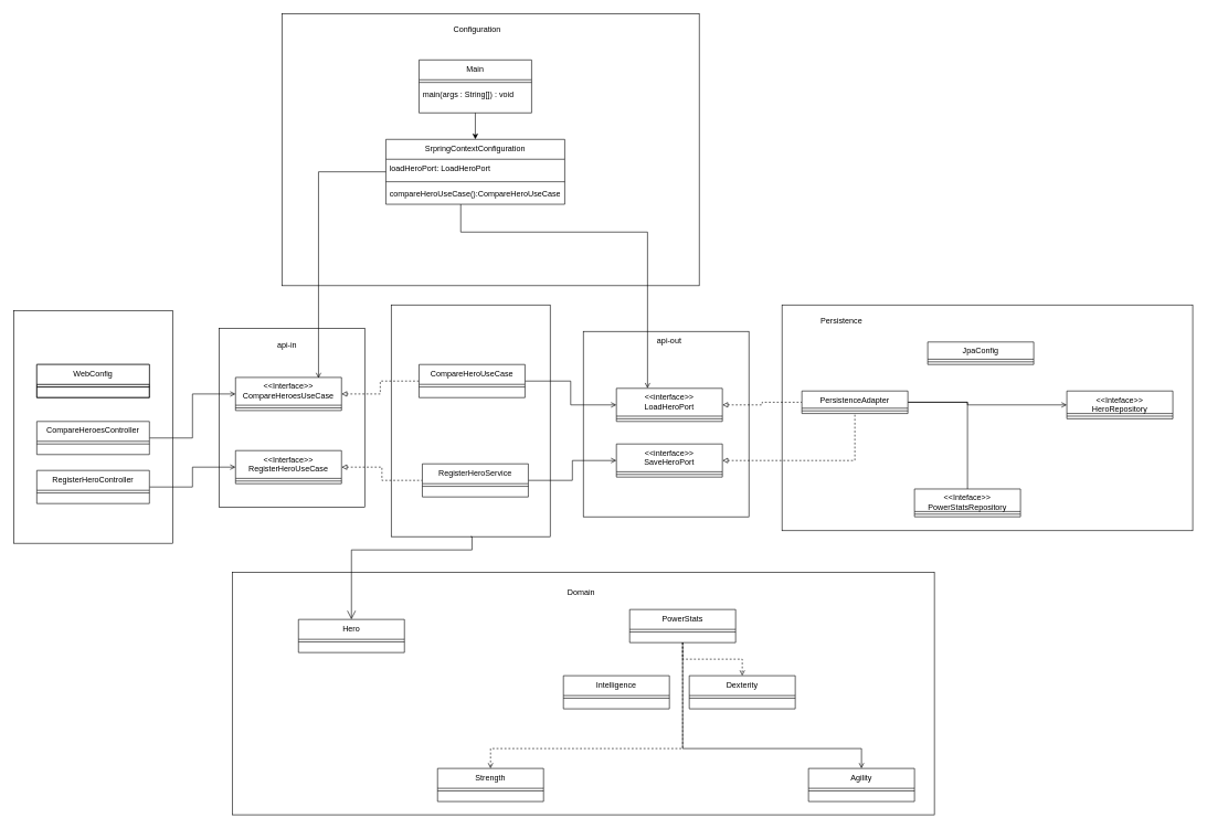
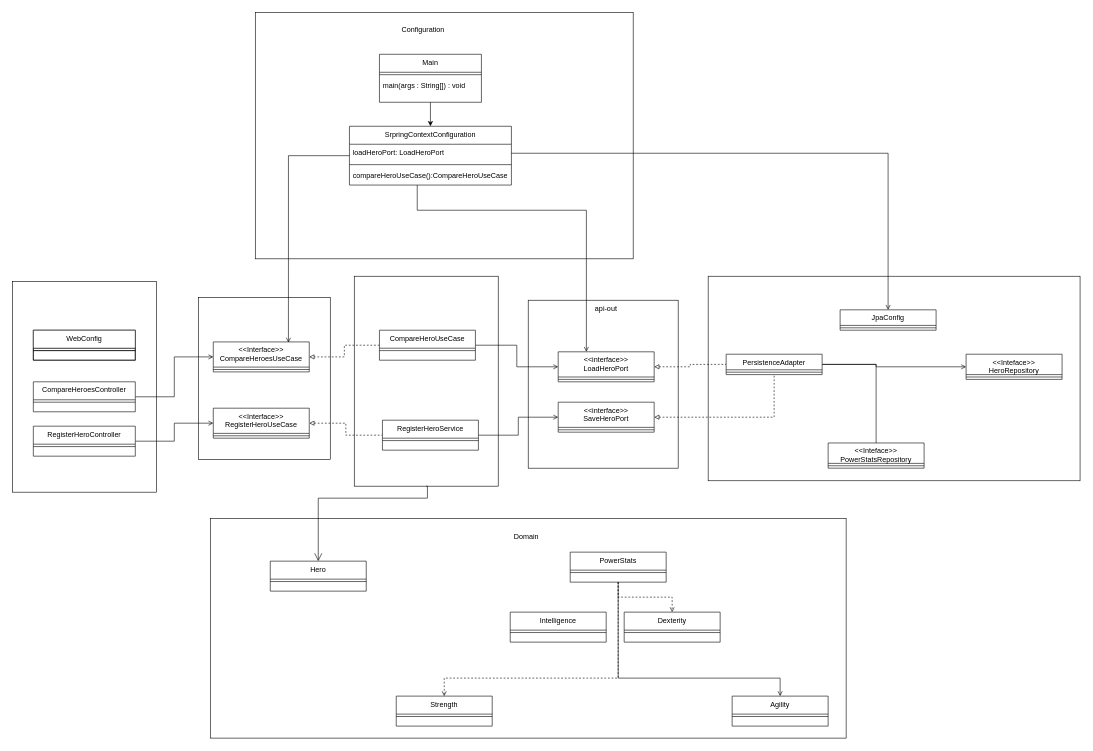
- <mxCell id="49" value="Configuration" style="text;html=1;strokeColor=none;fillColor=none;align=center;verticalAlign=middle;whiteSpace=wrap;rounded=0;" parent="1" vertex="1"><mxGeometry x="680" y="30" width="80" height="30" as="geometry" /></mxCell>
+ <mxCell id="49" value="Configuration" style="text;html=1;strokeColor=none;fillColor=none;align=center;verticalAlign=middle;whiteSpace=wrap;rounded=0;" parent="1" vertex="1"><mxGeometry x="665" y="35" width="80" height="30" as="geometry" /></mxCell>
+ <mxCell id="66" style="edgeStyle=orthogonalEdgeStyle;rounded=0;orthogonalLoop=1;jettySize=auto;html=1;endArrow=open;endFill=0;" parent="1" source="53" target="64" edge="1"><mxGeometry relative="1" as="geometry" /></mxCell>
- <mxCell id="24" value="Persistence" style="text;html=1;strokeColor=none;fillColor=none;align=center;verticalAlign=middle;whiteSpace=wrap;rounded=0;" parent="1" vertex="1"><mxGeometry x="1240" y="470" width="60" height="30" as="geometry" /></mxCell>
- <mxCell id="32" value="api-in" style="text;html=1;strokeColor=none;fillColor=none;align=center;verticalAlign=middle;whiteSpace=wrap;rounded=0;" parent="1" vertex="1"><mxGeometry x="403" y="505.5" width="60" height="30" as="geometry" /></mxCell>
